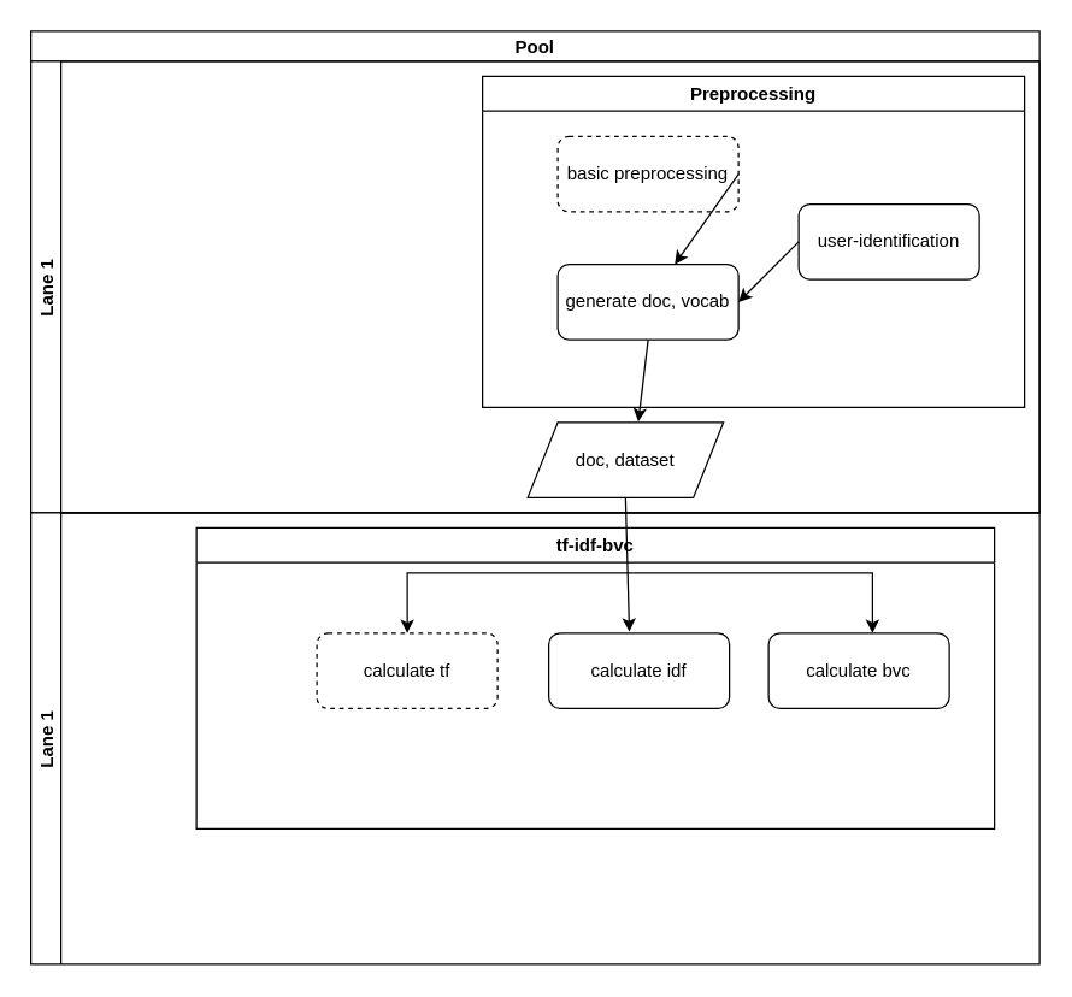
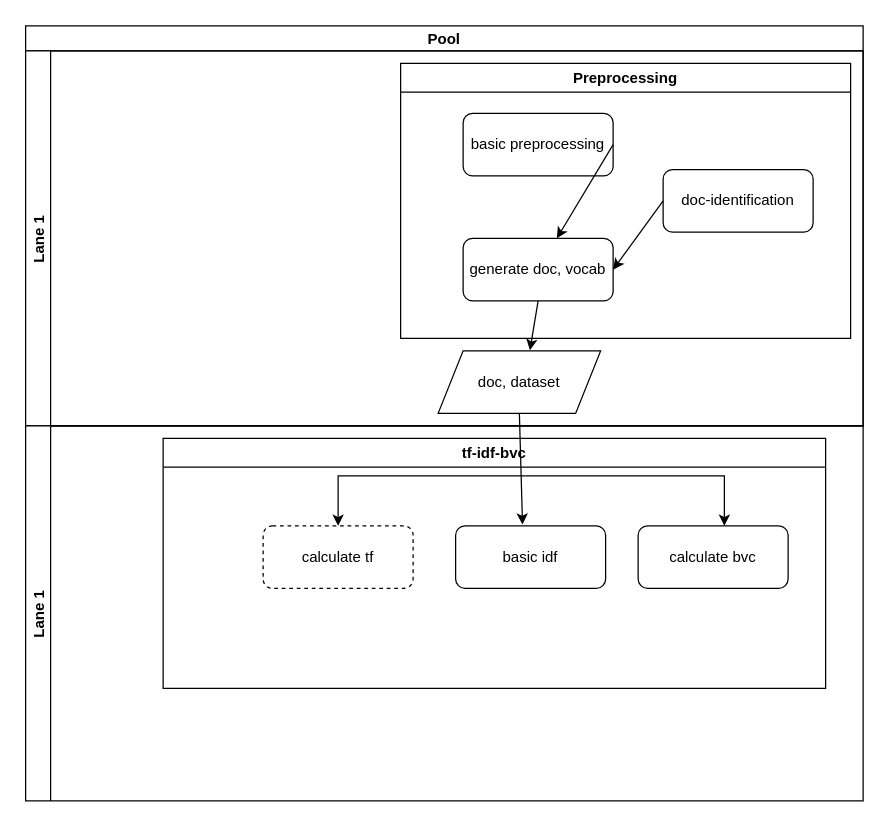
- <mxCell id="5" value="basic preprocessing" style="rounded=1;whiteSpace=wrap;html=1;dashed=1;" vertex="1" parent="4"><mxGeometry x="50" y="40" width="120" height="50" as="geometry" /></mxCell>
+ <mxCell id="5" value="basic preprocessing" style="rounded=1;whiteSpace=wrap;html=1;" vertex="1" parent="4"><mxGeometry x="50" y="40" width="120" height="50" as="geometry" /></mxCell>
- <mxCell id="6" value="user-identification" style="rounded=1;whiteSpace=wrap;html=1;" vertex="1" parent="4"><mxGeometry x="210" y="85" width="120" height="50" as="geometry" /></mxCell>
+ <mxCell id="6" value="doc-identification" style="rounded=1;whiteSpace=wrap;html=1;" vertex="1" parent="4"><mxGeometry x="210" y="85" width="120" height="50" as="geometry" /></mxCell>
- <mxCell id="7" value="generate doc, vocab" style="rounded=1;whiteSpace=wrap;html=1;" vertex="1" parent="4"><mxGeometry x="50" y="125" width="120" height="50" as="geometry" /></mxCell>
+ <mxCell id="7" value="generate doc, vocab" style="rounded=1;whiteSpace=wrap;html=1;" vertex="1" parent="4"><mxGeometry x="50" y="140" width="120" height="50" as="geometry" /></mxCell>
- <mxCell id="14" value="calculate idf" style="rounded=1;whiteSpace=wrap;html=1;" vertex="1" parent="13"><mxGeometry x="234" y="70" width="120" height="50" as="geometry" /></mxCell>
+ <mxCell id="14" value="basic idf" style="rounded=1;whiteSpace=wrap;html=1;" vertex="1" parent="13"><mxGeometry x="234" y="70" width="120" height="50" as="geometry" /></mxCell>
